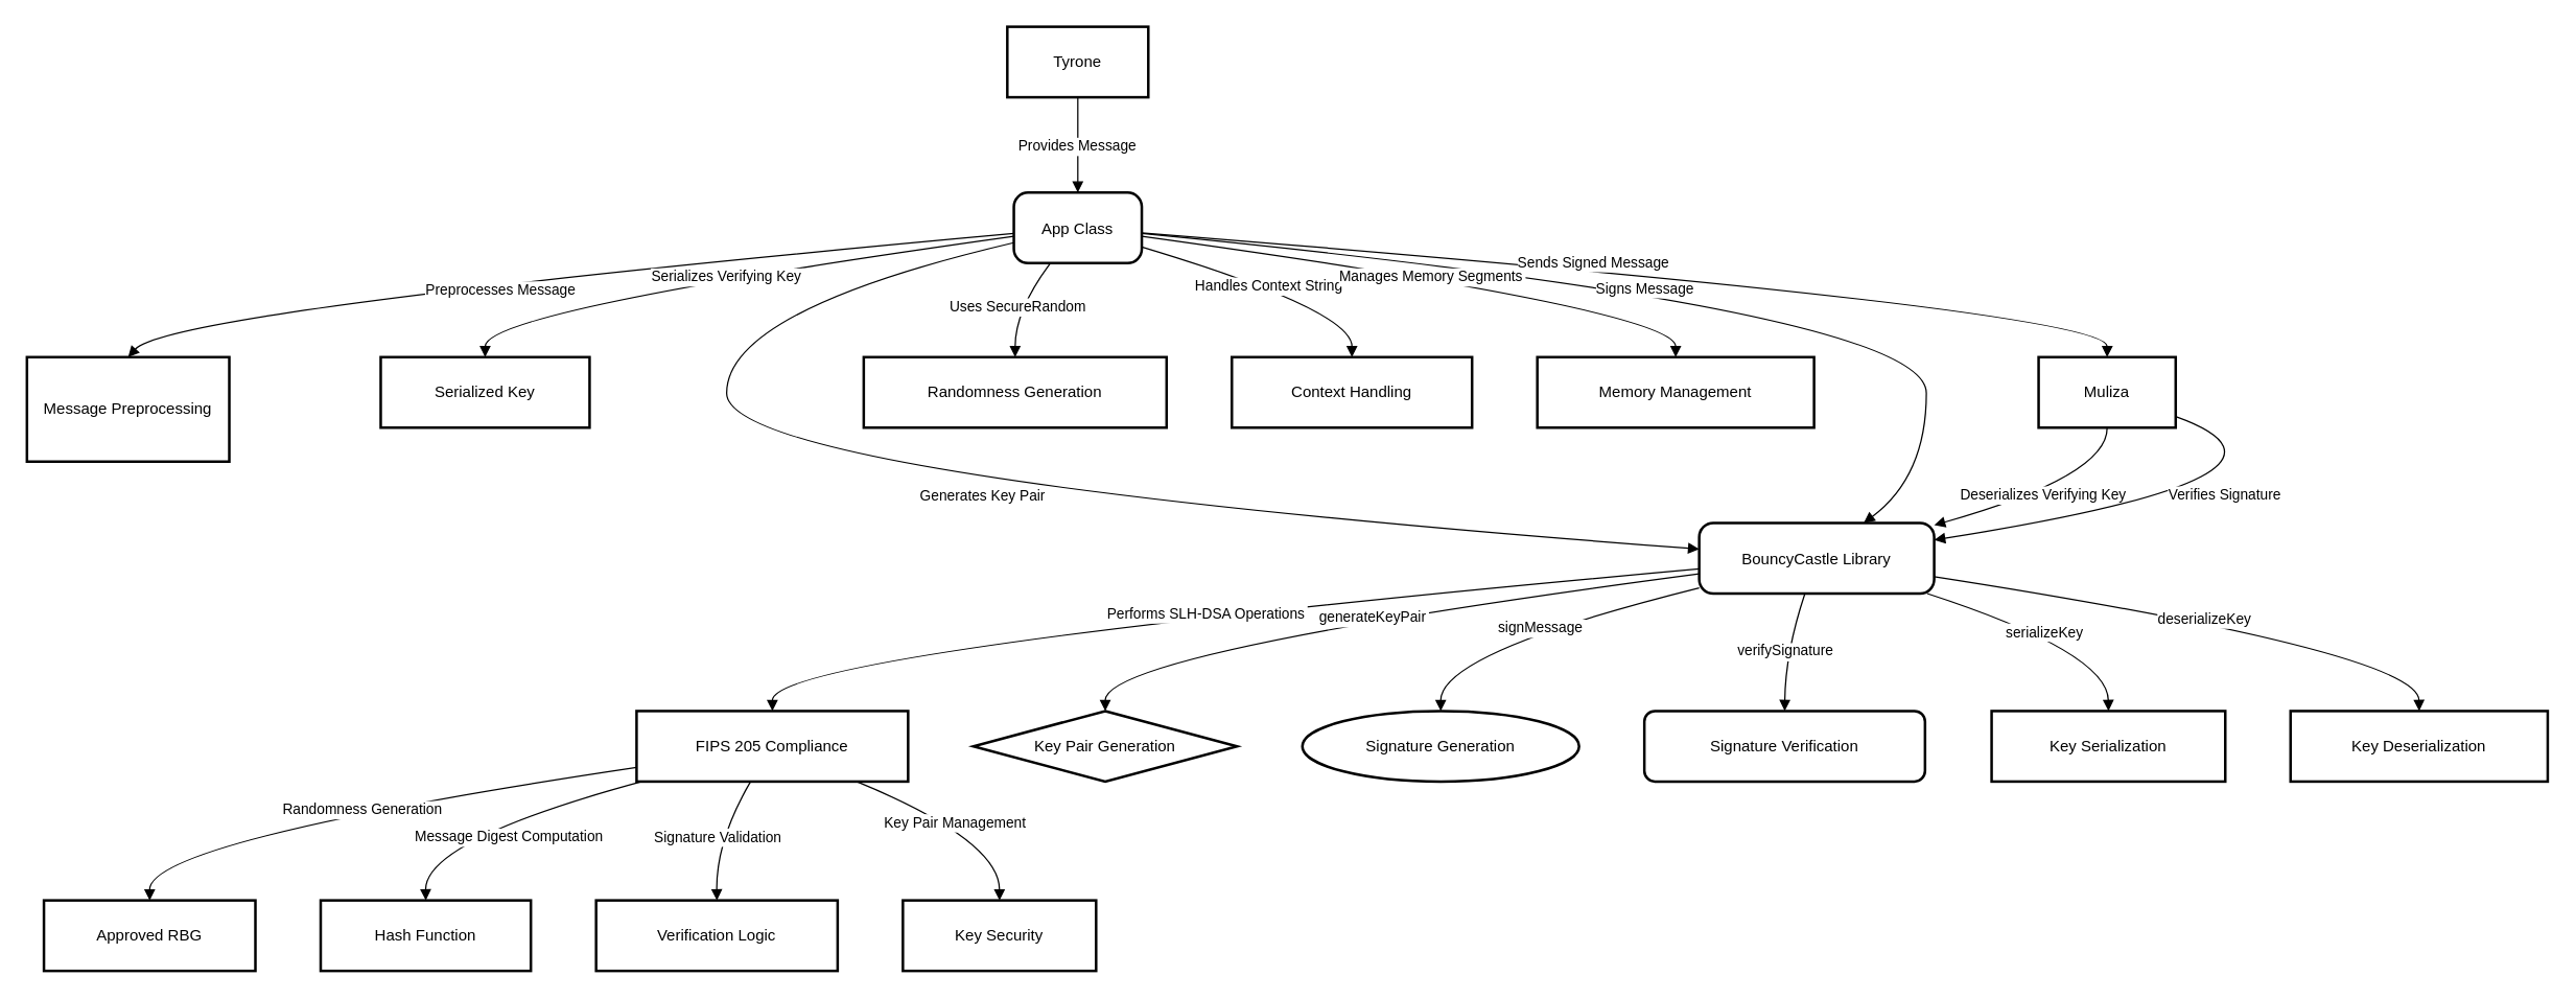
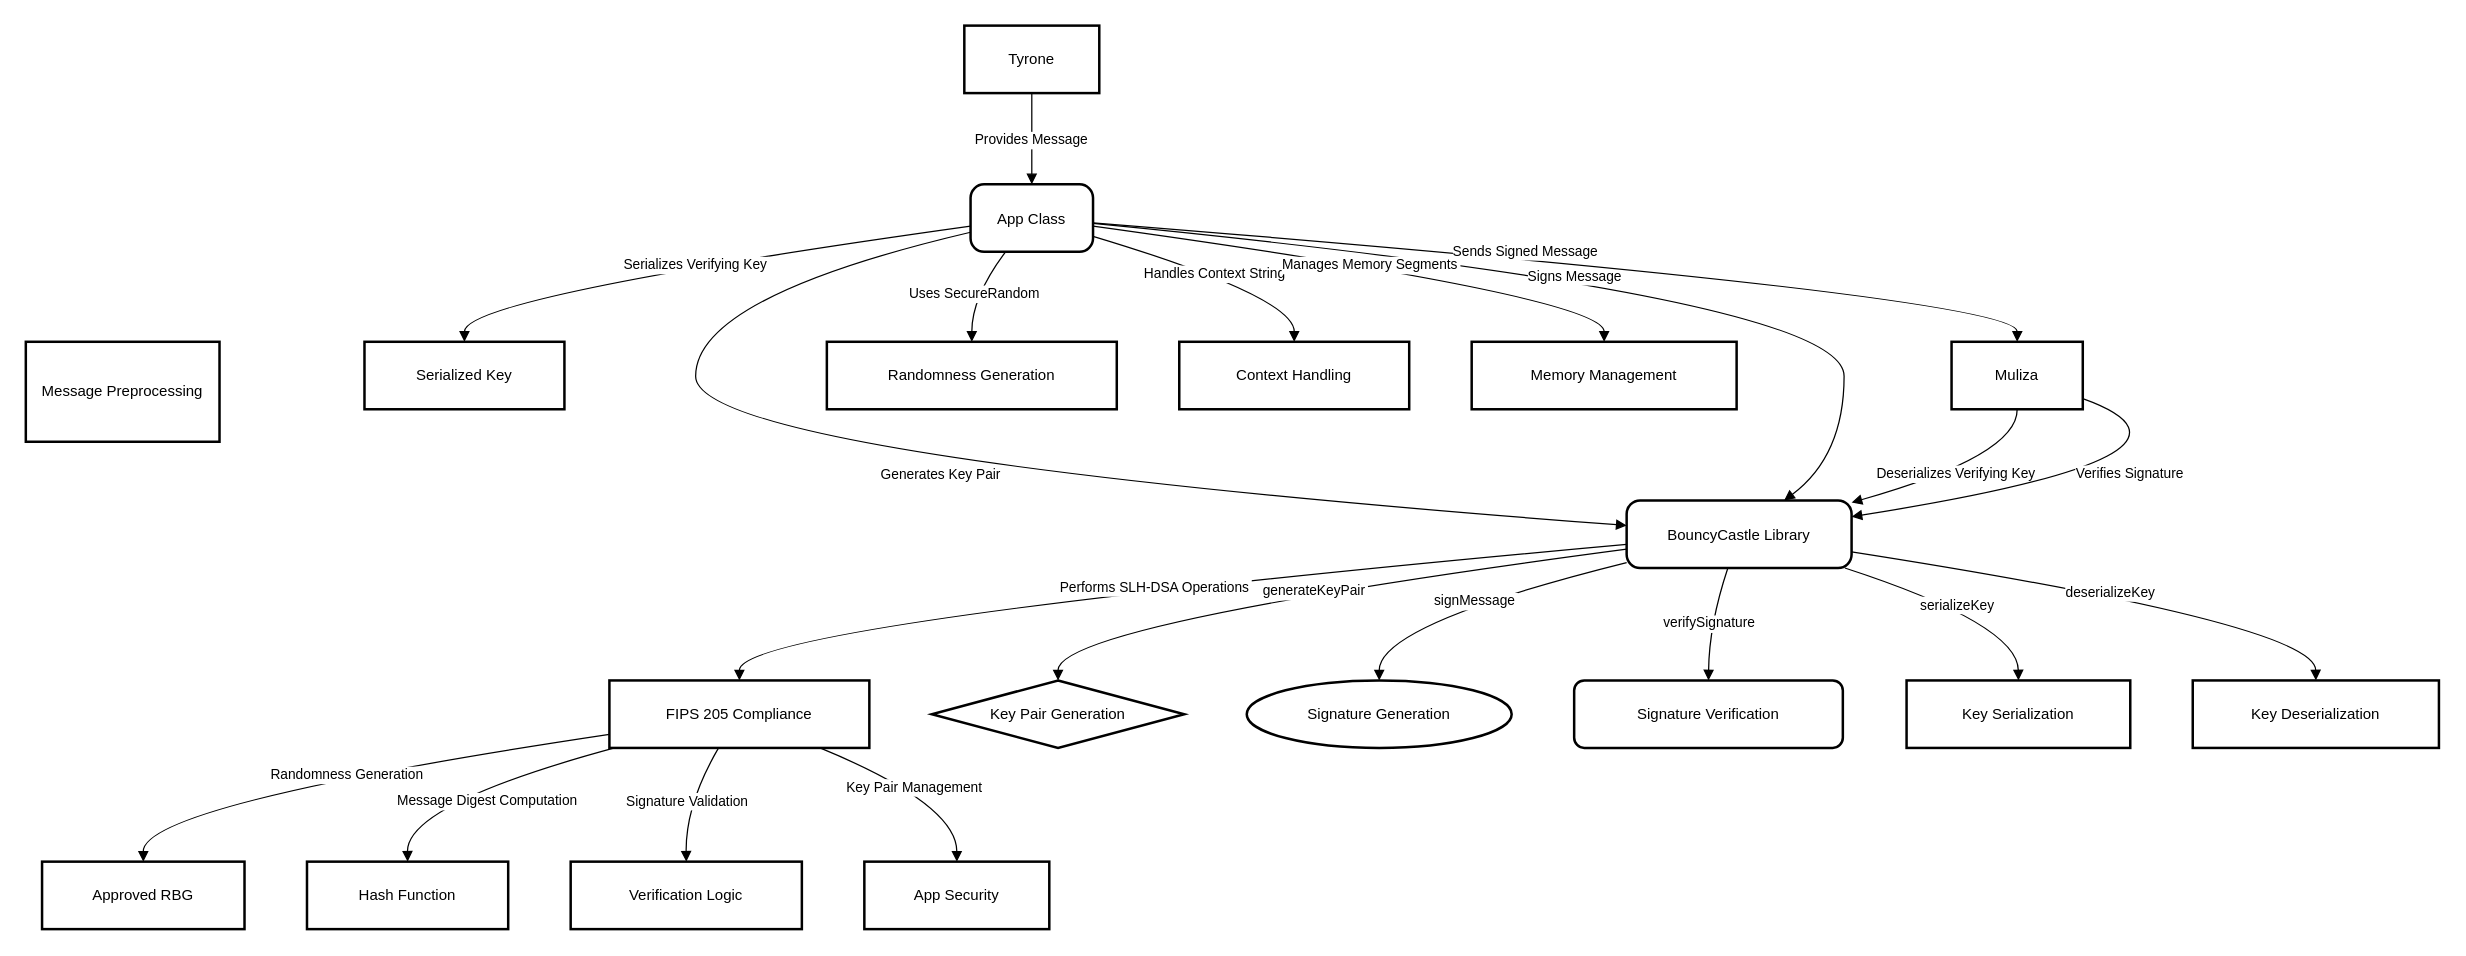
- <mxCell id="23" value="Preprocesses Message" style="curved=1;startArrow=none;endArrow=block;exitX=0;exitY=0.58;entryX=0.5;entryY=0.01;rounded=0;" parent="1" source="3" target="5" edge="1"><mxGeometry x="0.134" y="7" relative="1" as="geometry"><Array as="points"><mxPoint x="130" y="237" /></Array><mxPoint as="offset" /></mxGeometry></mxCell>
- <mxCell id="20" value="Key Security" style="whiteSpace=wrap;strokeWidth=2;" parent="1" vertex="1"><mxGeometry x="691" y="689" width="148" height="54" as="geometry" /></mxCell>
+ <mxCell id="20" value="App Security" style="whiteSpace=wrap;strokeWidth=2;" parent="1" vertex="1"><mxGeometry x="691" y="689" width="148" height="54" as="geometry" /></mxCell>
